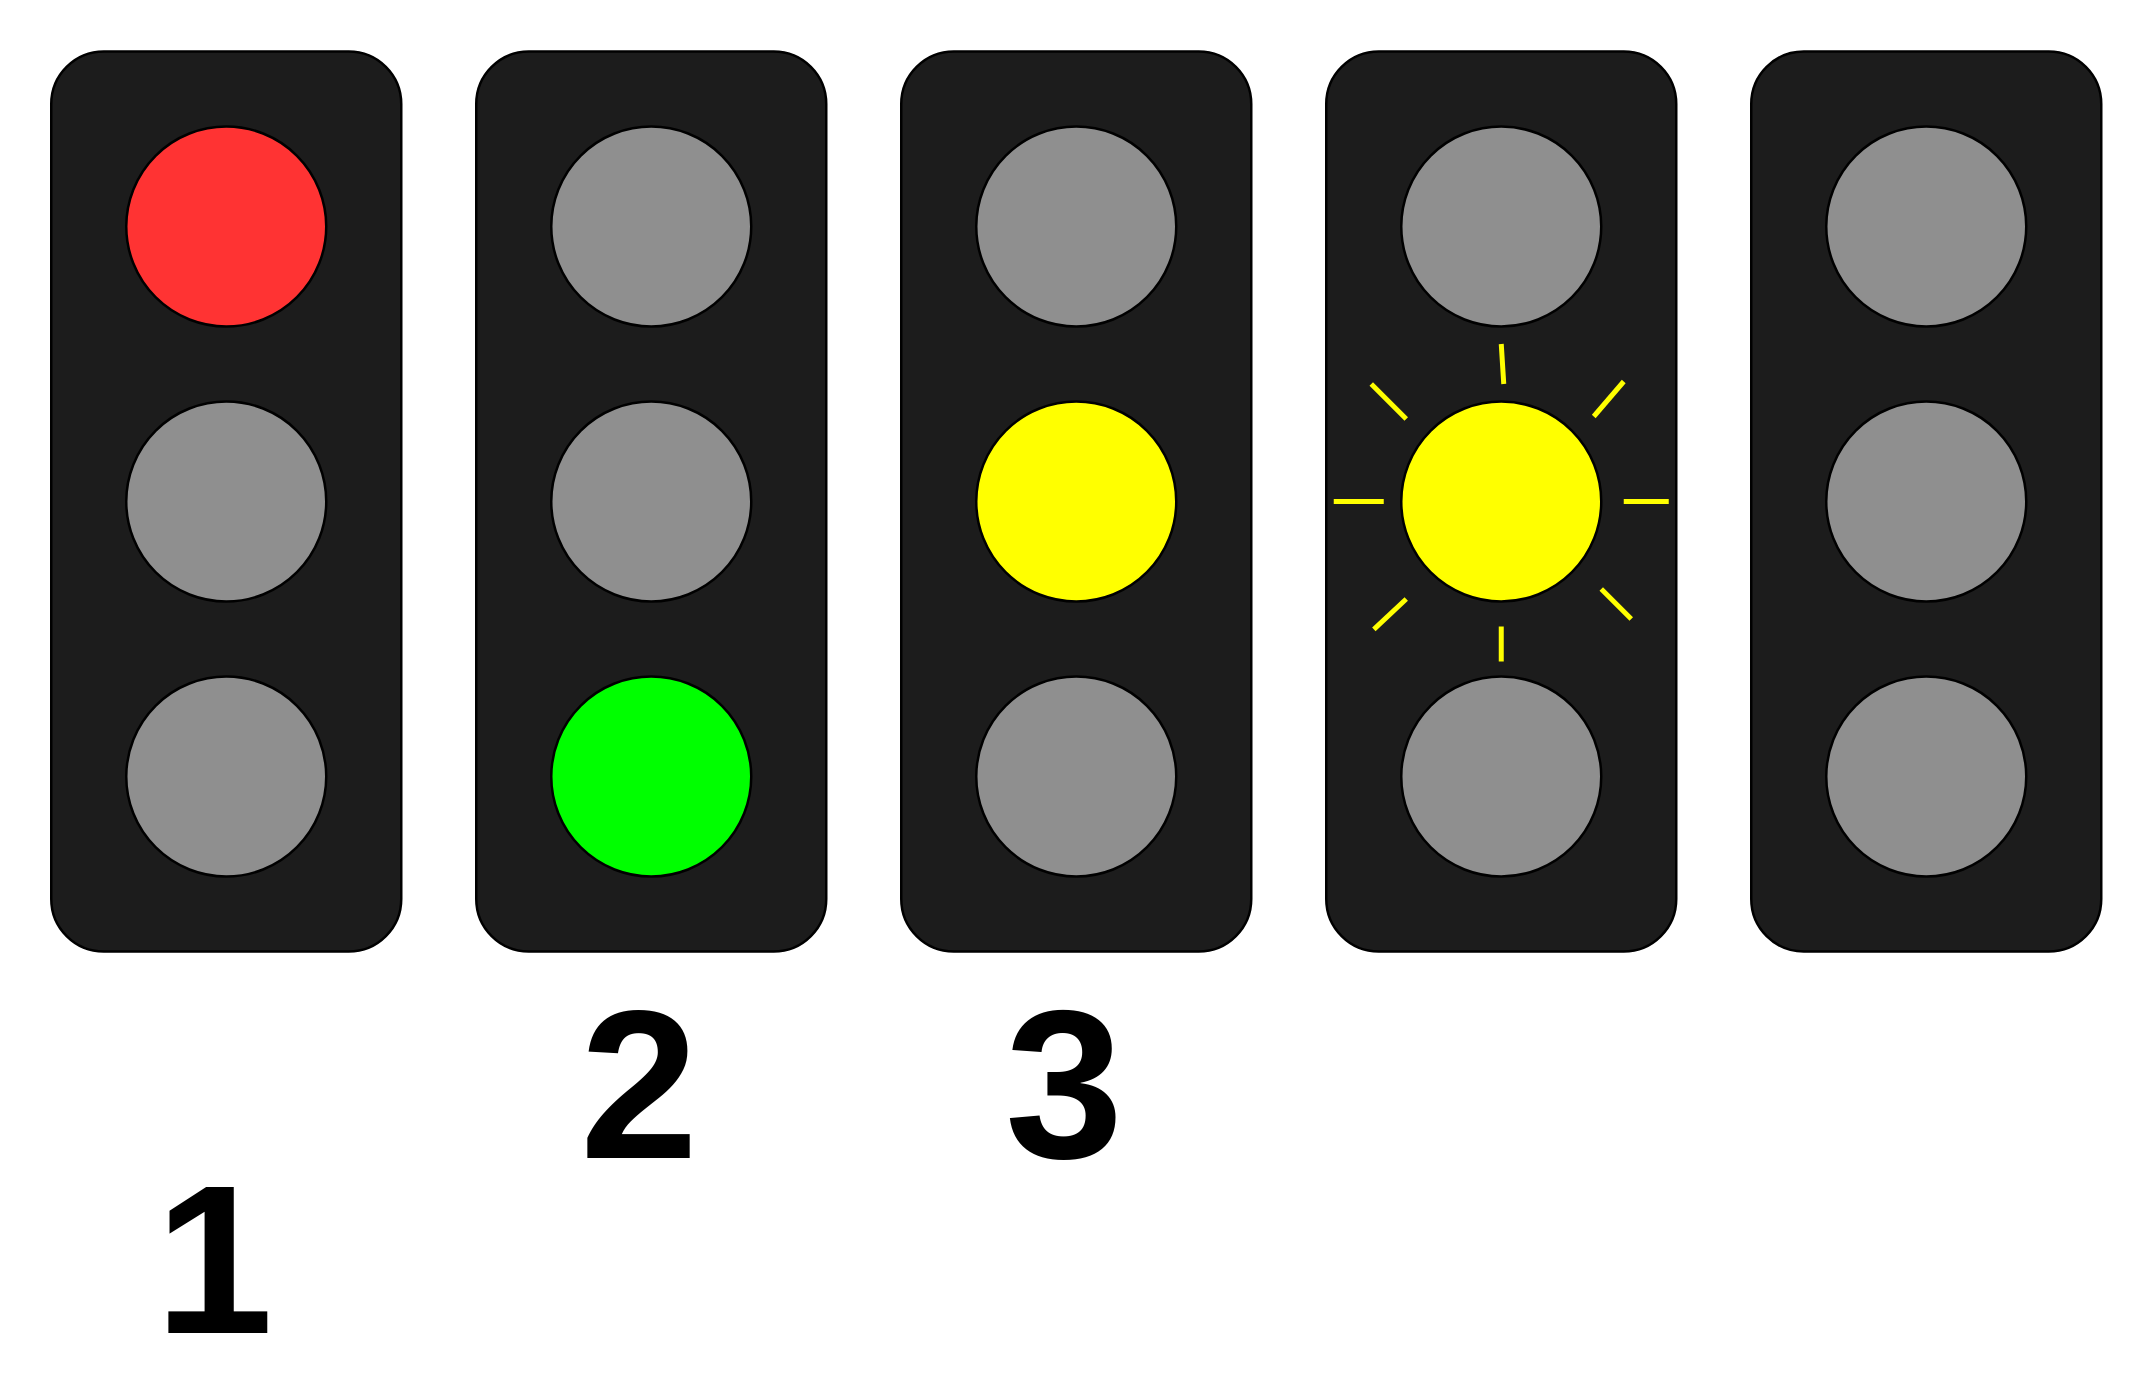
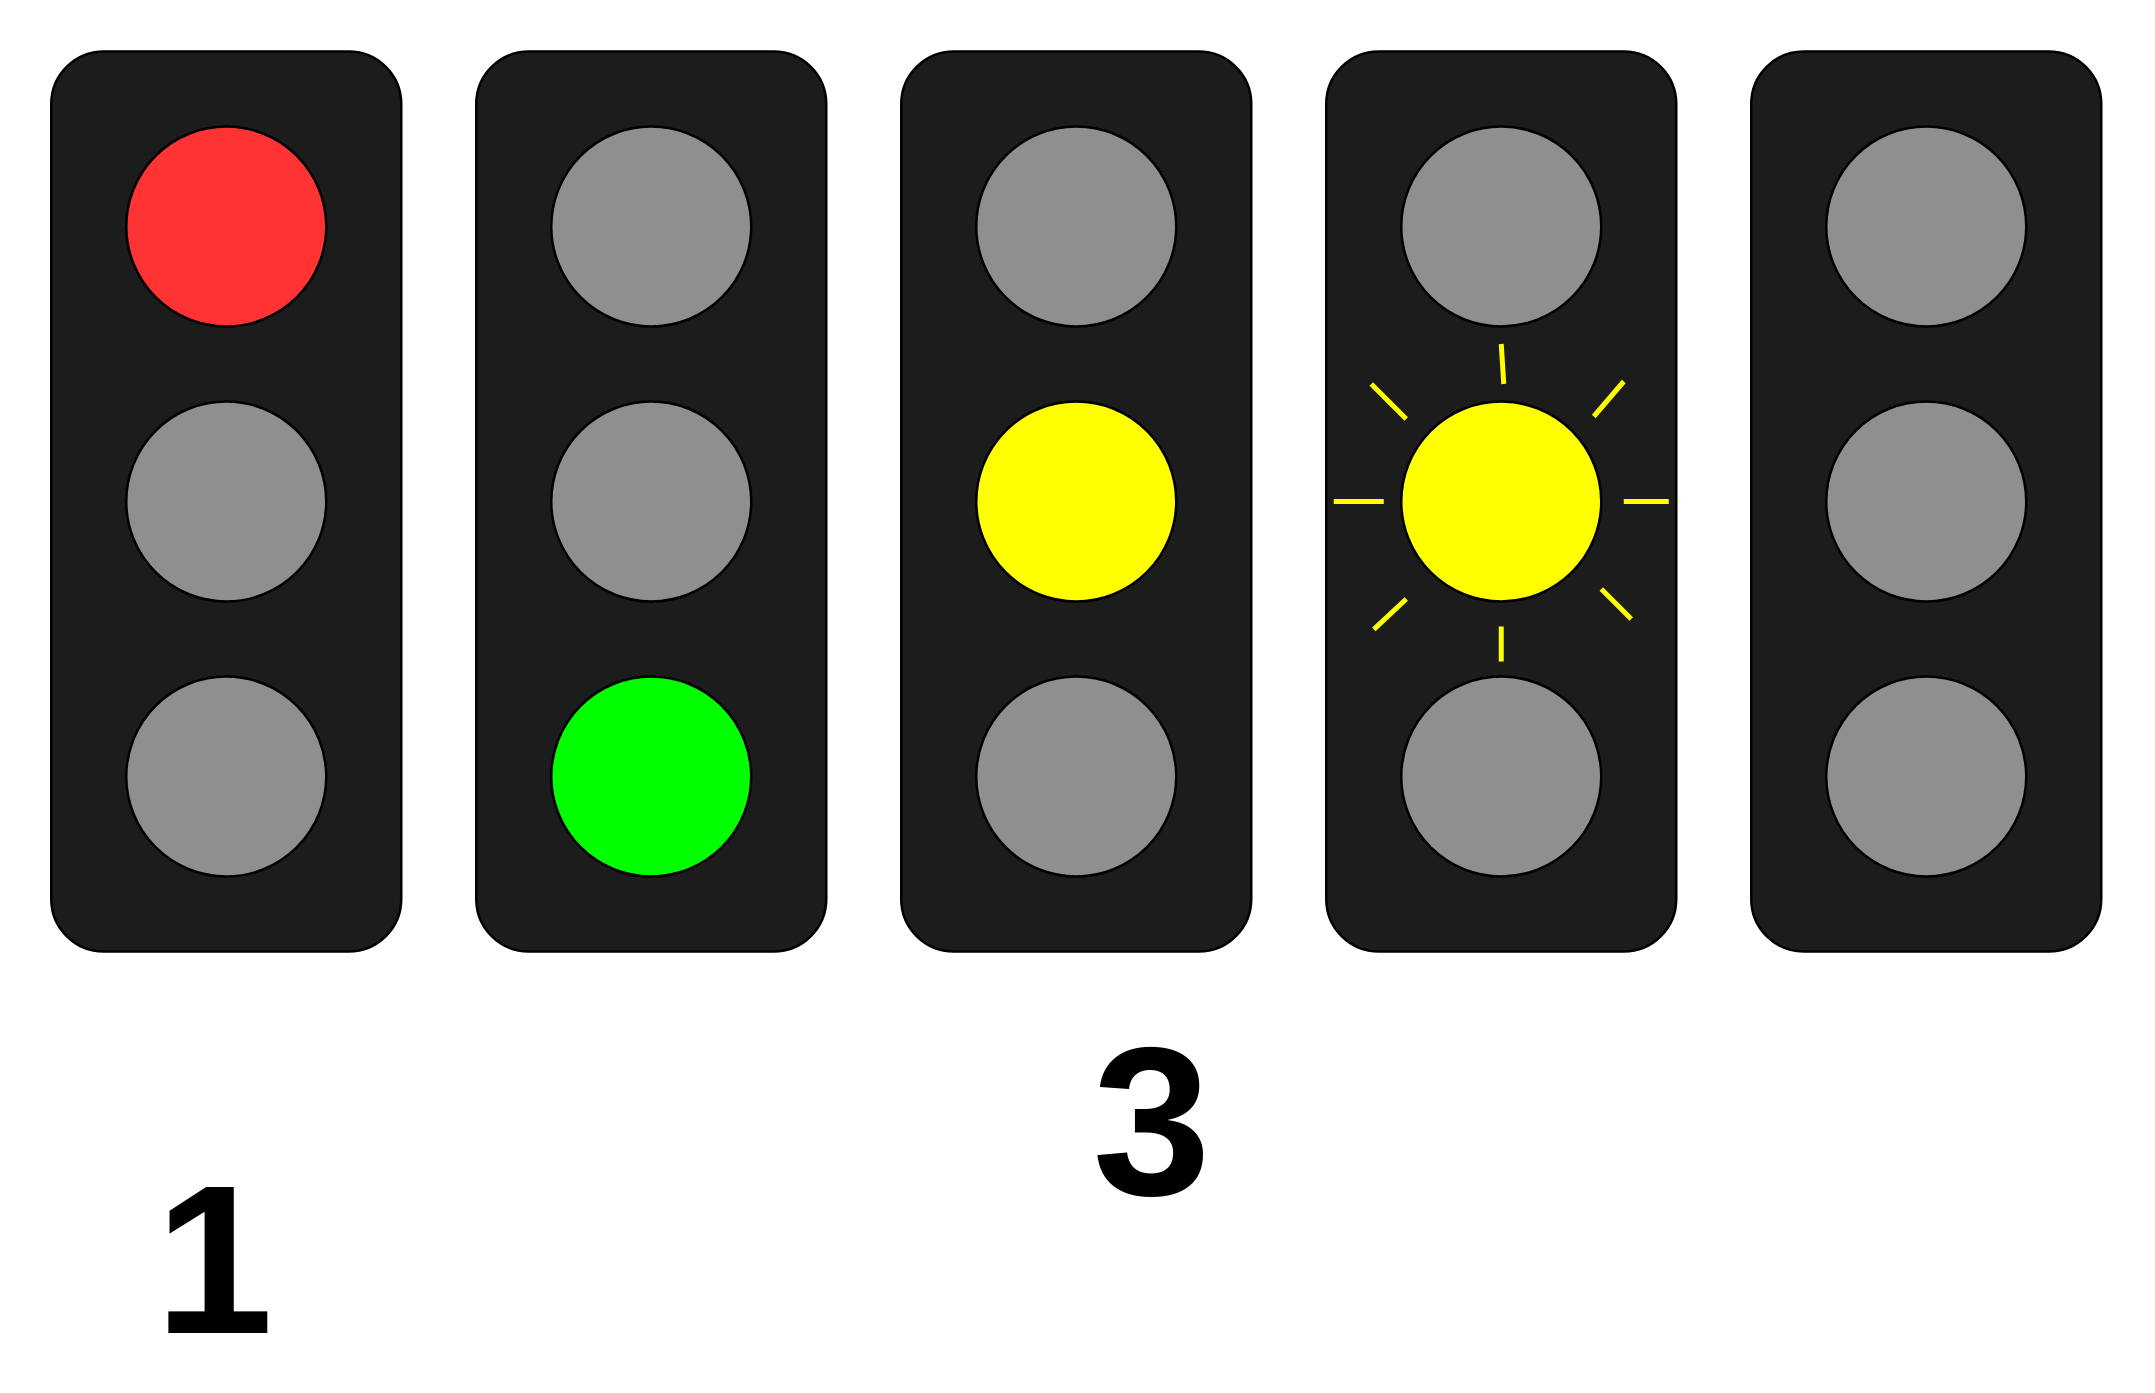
- <mxCell id="31" value="2" style="text;html=1;resizable=0;points=[];autosize=1;align=left;verticalAlign=top;spacingTop=-4;fontStyle=1;fontSize=85;" vertex="1" parent="1"><mxGeometry x="230" y="380" width="60" height="100" as="geometry" /></mxCell>
- <mxCell id="32" value="3" style="text;html=1;resizable=0;points=[];autosize=1;align=left;verticalAlign=top;spacingTop=-4;fontStyle=1;fontSize=85;" vertex="1" parent="1"><mxGeometry x="400" y="380" width="60" height="100" as="geometry" /></mxCell>
+ <mxCell id="32" value="3" style="text;html=1;resizable=0;points=[];autosize=1;align=left;verticalAlign=top;spacingTop=-4;fontStyle=1;fontSize=85;" vertex="1" parent="1"><mxGeometry x="435" y="395" width="60" height="100" as="geometry" /></mxCell>
